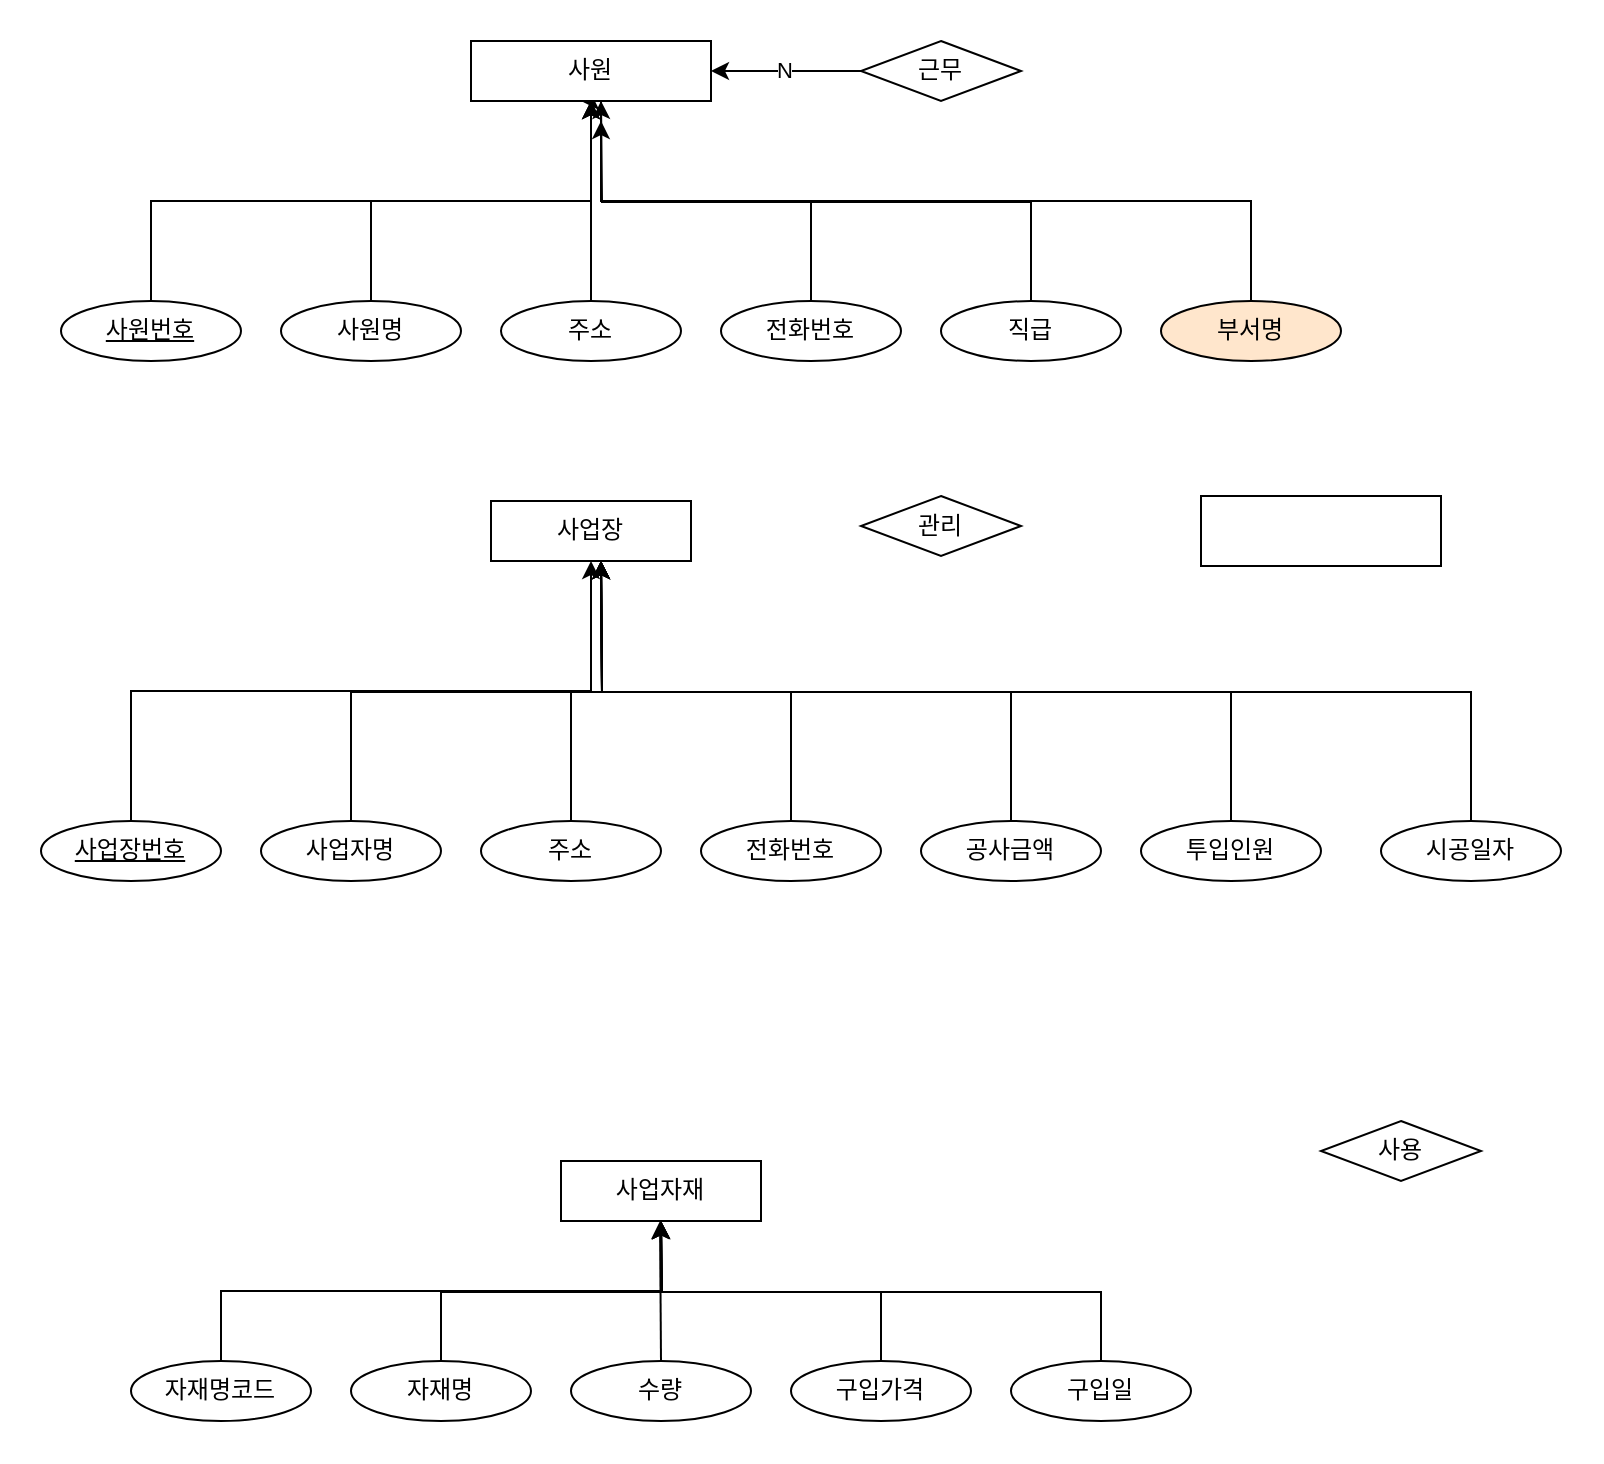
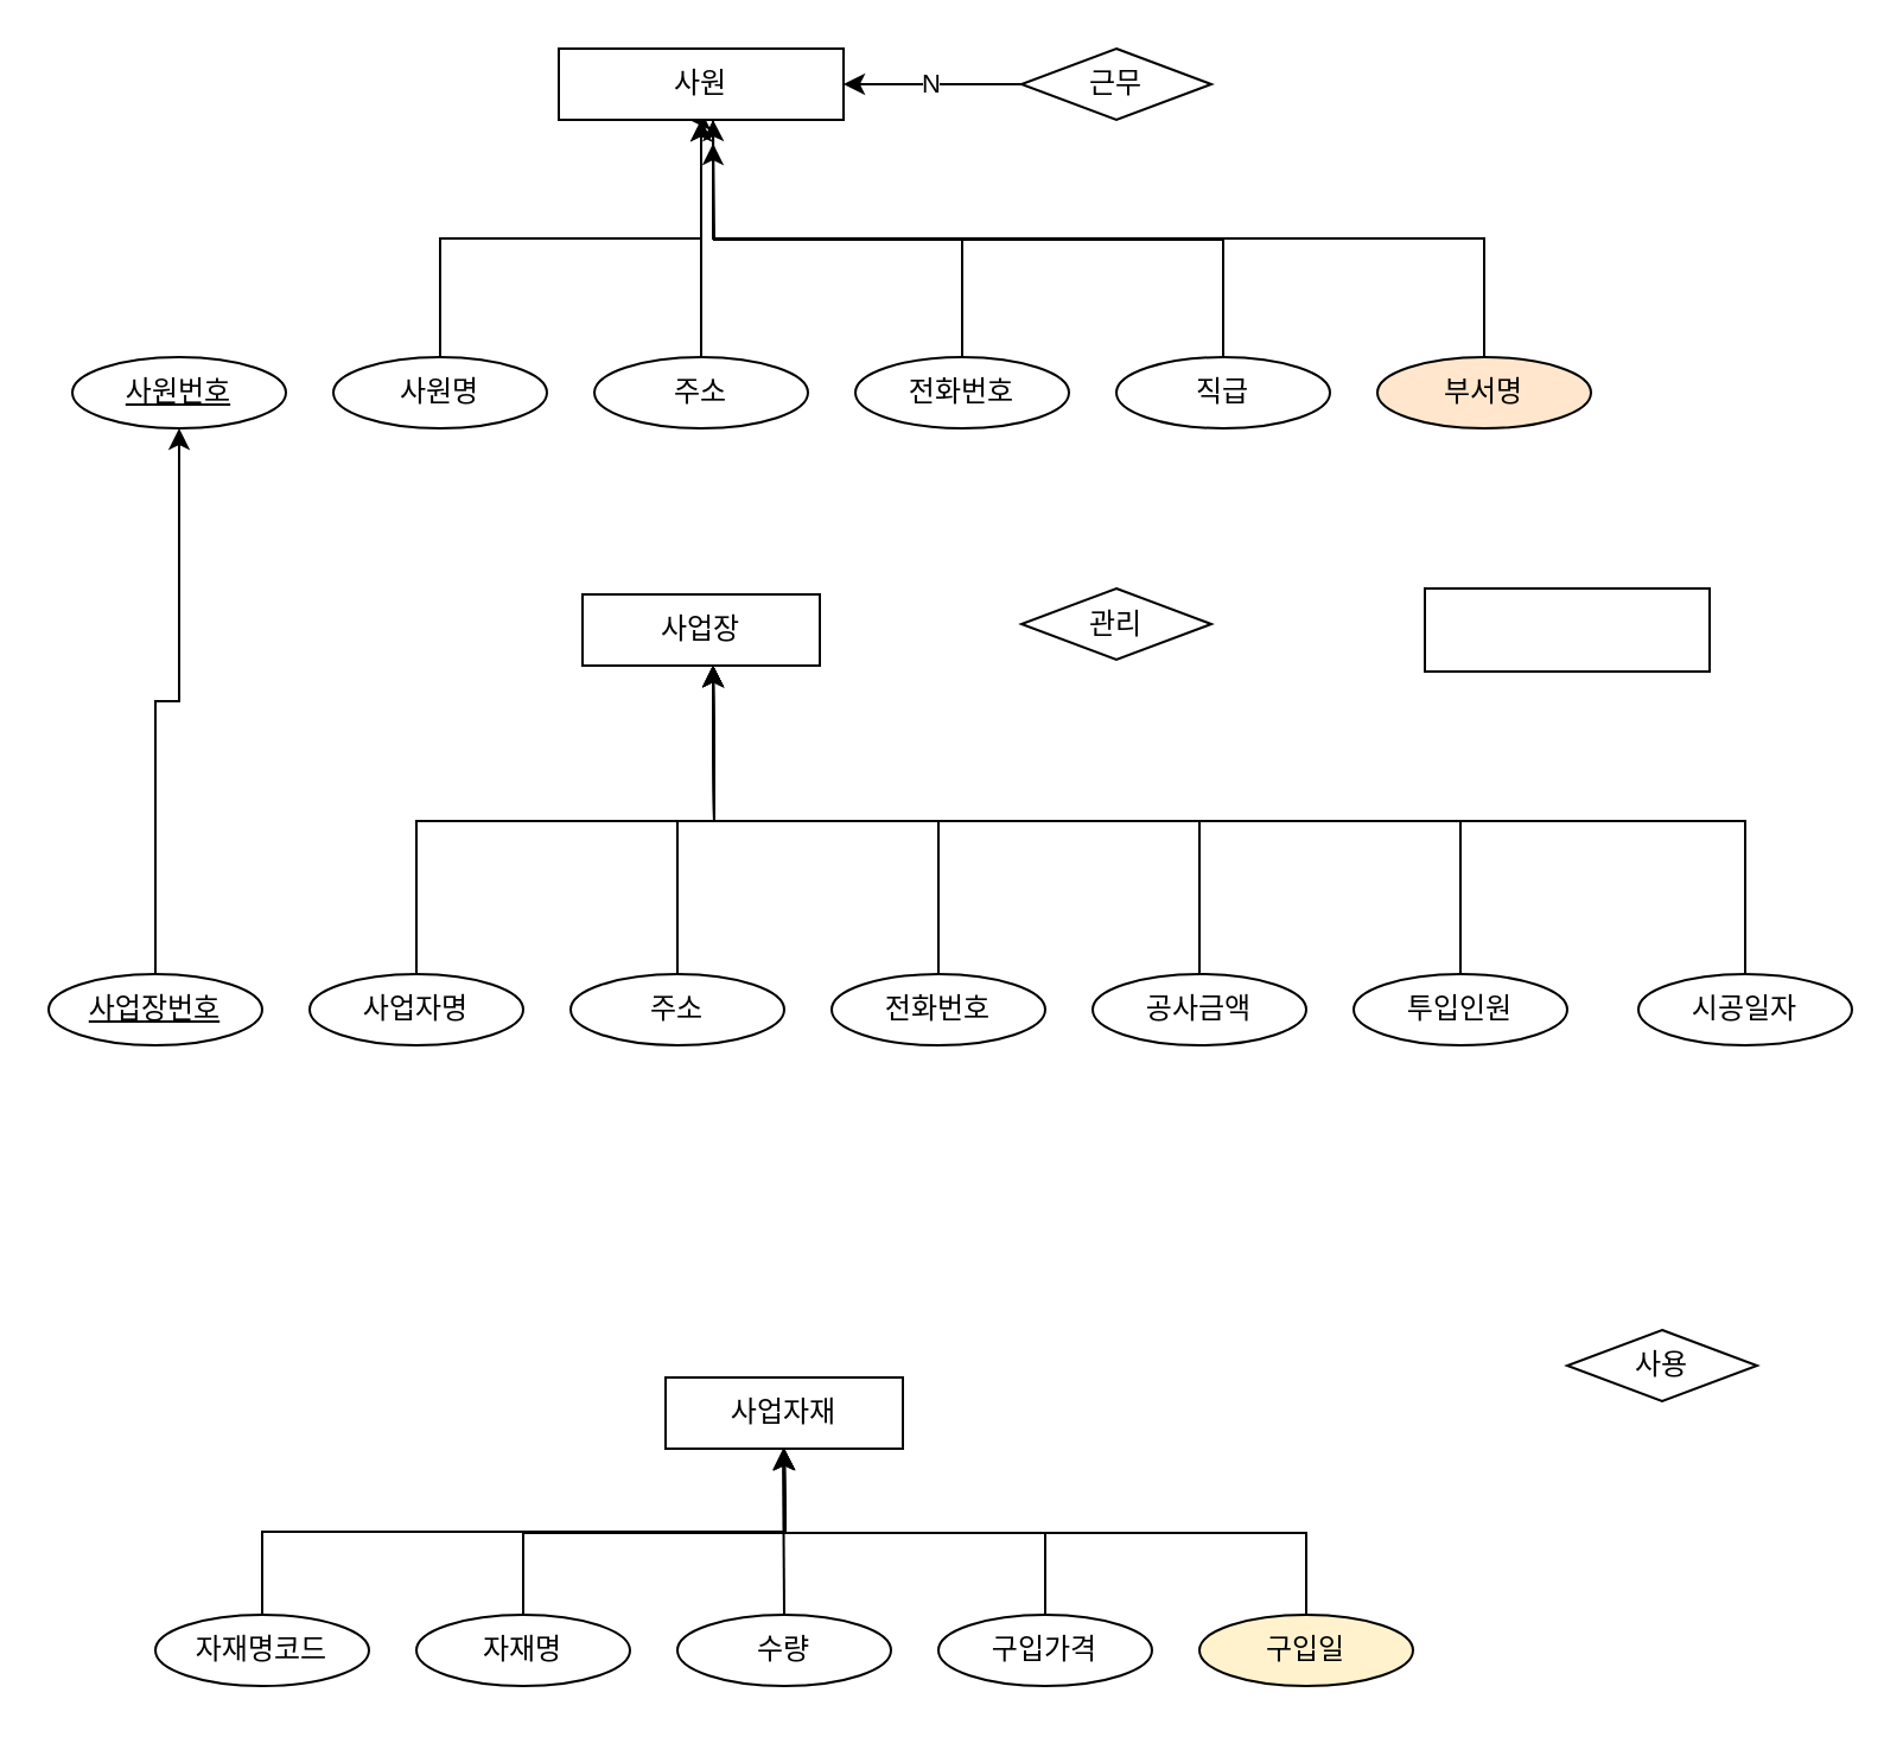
- <mxCell id="2" style="edgeStyle=orthogonalEdgeStyle;rounded=0;orthogonalLoop=1;jettySize=auto;html=1;exitX=0.5;exitY=0;exitDx=0;exitDy=0;" edge="1" parent="1" source="3" target="12"><mxGeometry relative="1" as="geometry" /></mxCell>
- <mxCell id="31" style="edgeStyle=orthogonalEdgeStyle;rounded=0;orthogonalLoop=1;jettySize=auto;html=1;exitX=0.5;exitY=0;exitDx=0;exitDy=0;entryX=0.5;entryY=1;entryDx=0;entryDy=0;" edge="1" parent="1" source="32" target="13"><mxGeometry relative="1" as="geometry" /></mxCell>
+ <mxCell id="31" style="edgeStyle=orthogonalEdgeStyle;rounded=0;orthogonalLoop=1;jettySize=auto;html=1;exitX=0.5;exitY=0;exitDx=0;exitDy=0;" edge="1" parent="1" source="32" target="3"><mxGeometry relative="1" as="geometry" /></mxCell>
- <mxCell id="28" value="구입일" style="ellipse;whiteSpace=wrap;html=1;" vertex="1" parent="1"><mxGeometry x="505" y="680" width="90" height="30" as="geometry" /></mxCell>
+ <mxCell id="28" value="구입일" style="ellipse;whiteSpace=wrap;html=1;fillColor=#fff2cc;" vertex="1" parent="1"><mxGeometry x="505" y="680" width="90" height="30" as="geometry" /></mxCell>
